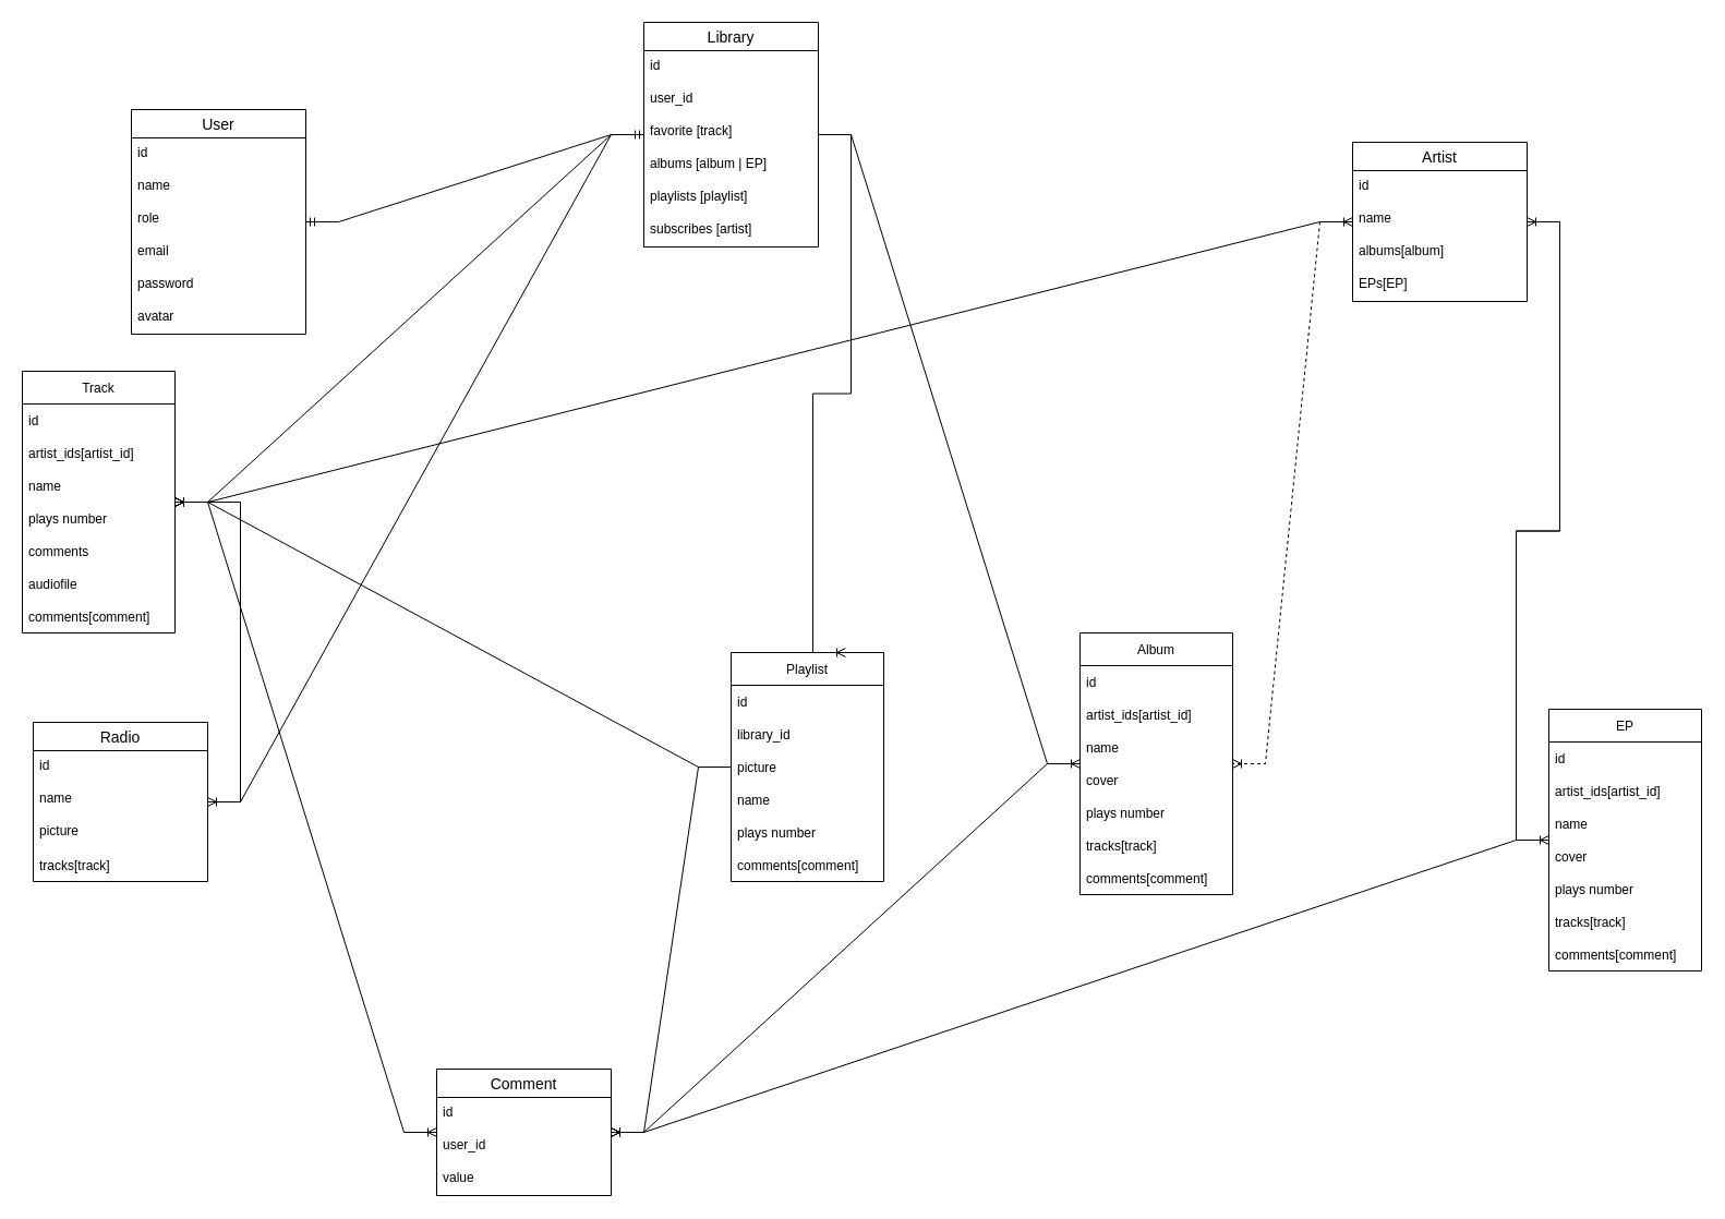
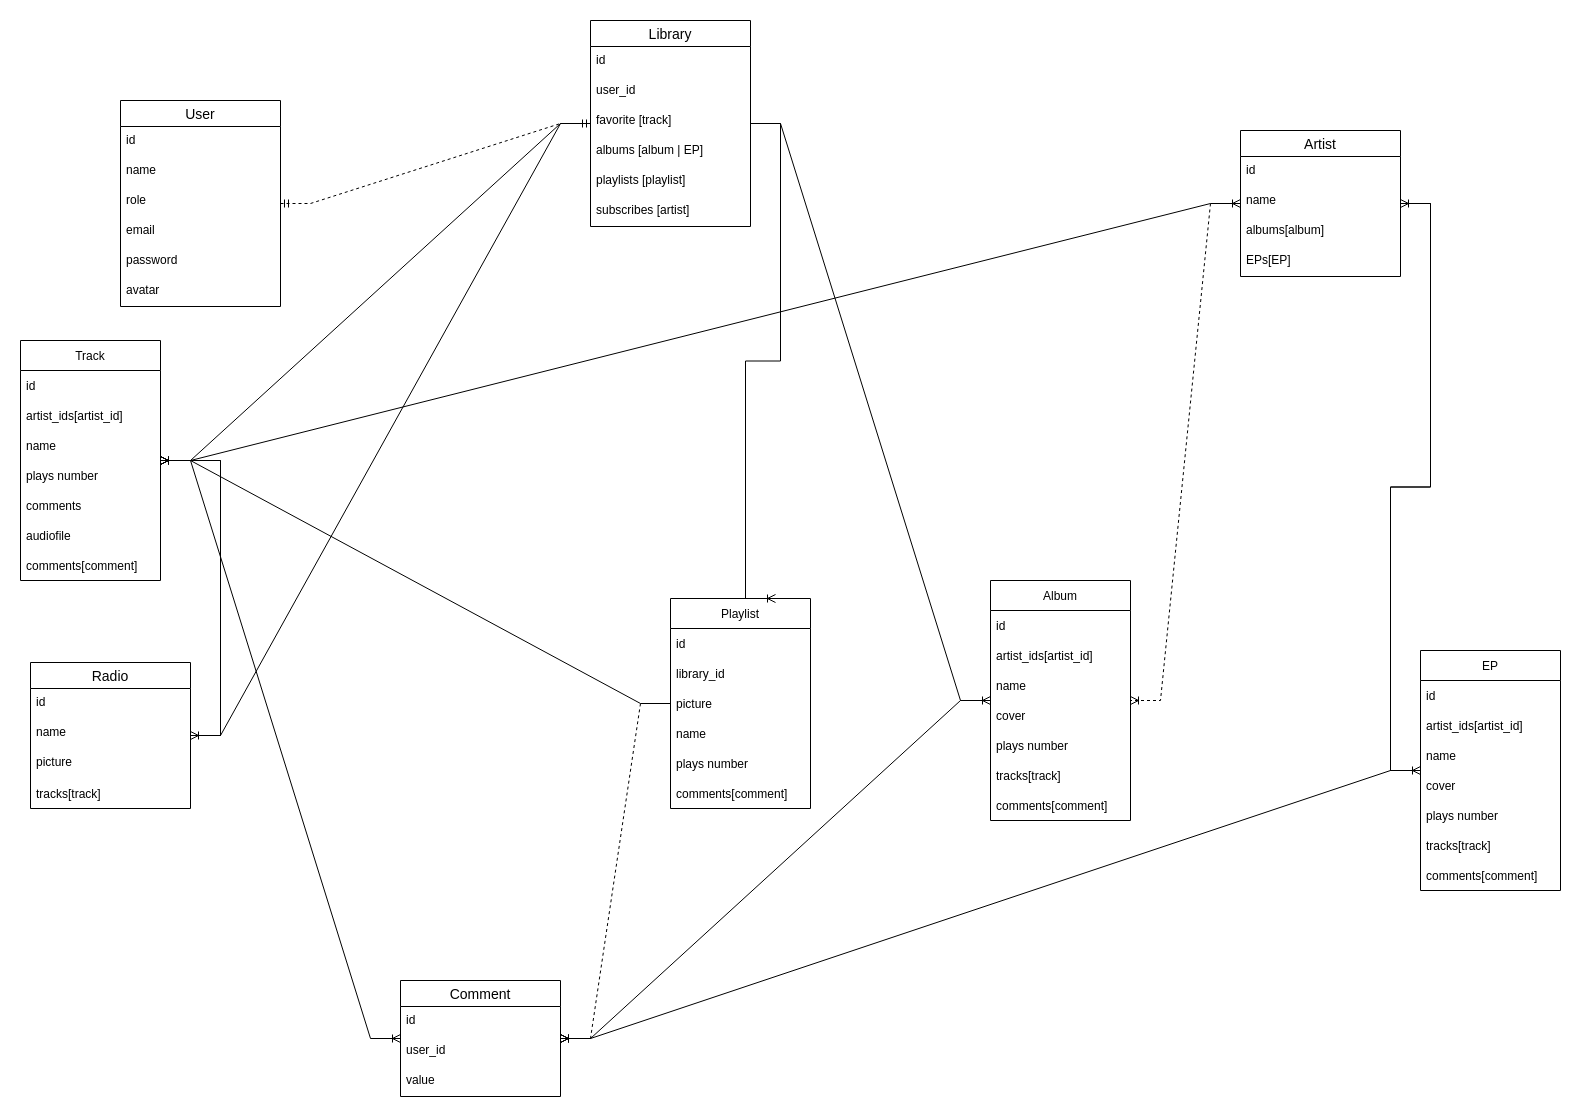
- <mxCell id="73" value="" style="edgeStyle=entityRelationEdgeStyle;fontSize=12;html=1;endArrow=ERmandOne;startArrow=ERmandOne;rounded=0;" parent="1" source="2" target="9" edge="1"><mxGeometry width="100" height="100" relative="1" as="geometry"><mxPoint x="400" y="210" as="sourcePoint" /><mxPoint x="730" y="90" as="targetPoint" /></mxGeometry></mxCell>
+ <mxCell id="73" value="" style="edgeStyle=entityRelationEdgeStyle;fontSize=12;html=1;endArrow=ERmandOne;startArrow=ERmandOne;rounded=0;dashed=1;" parent="1" source="2" target="9" edge="1"><mxGeometry width="100" height="100" relative="1" as="geometry"><mxPoint x="400" y="210" as="sourcePoint" /><mxPoint x="730" y="90" as="targetPoint" /></mxGeometry></mxCell>
- <mxCell id="69" value="" style="edgeStyle=entityRelationEdgeStyle;fontSize=12;html=1;endArrow=ERoneToMany;rounded=0;" parent="1" source="24" target="39" edge="1"><mxGeometry width="100" height="100" relative="1" as="geometry"><mxPoint x="490" y="870" as="sourcePoint" /><mxPoint x="590" y="770" as="targetPoint" /></mxGeometry></mxCell>
+ <mxCell id="69" value="" style="edgeStyle=entityRelationEdgeStyle;fontSize=12;html=1;endArrow=ERoneToMany;rounded=0;dashed=1;" parent="1" source="24" target="39" edge="1"><mxGeometry width="100" height="100" relative="1" as="geometry"><mxPoint x="490" y="870" as="sourcePoint" /><mxPoint x="590" y="770" as="targetPoint" /></mxGeometry></mxCell>
